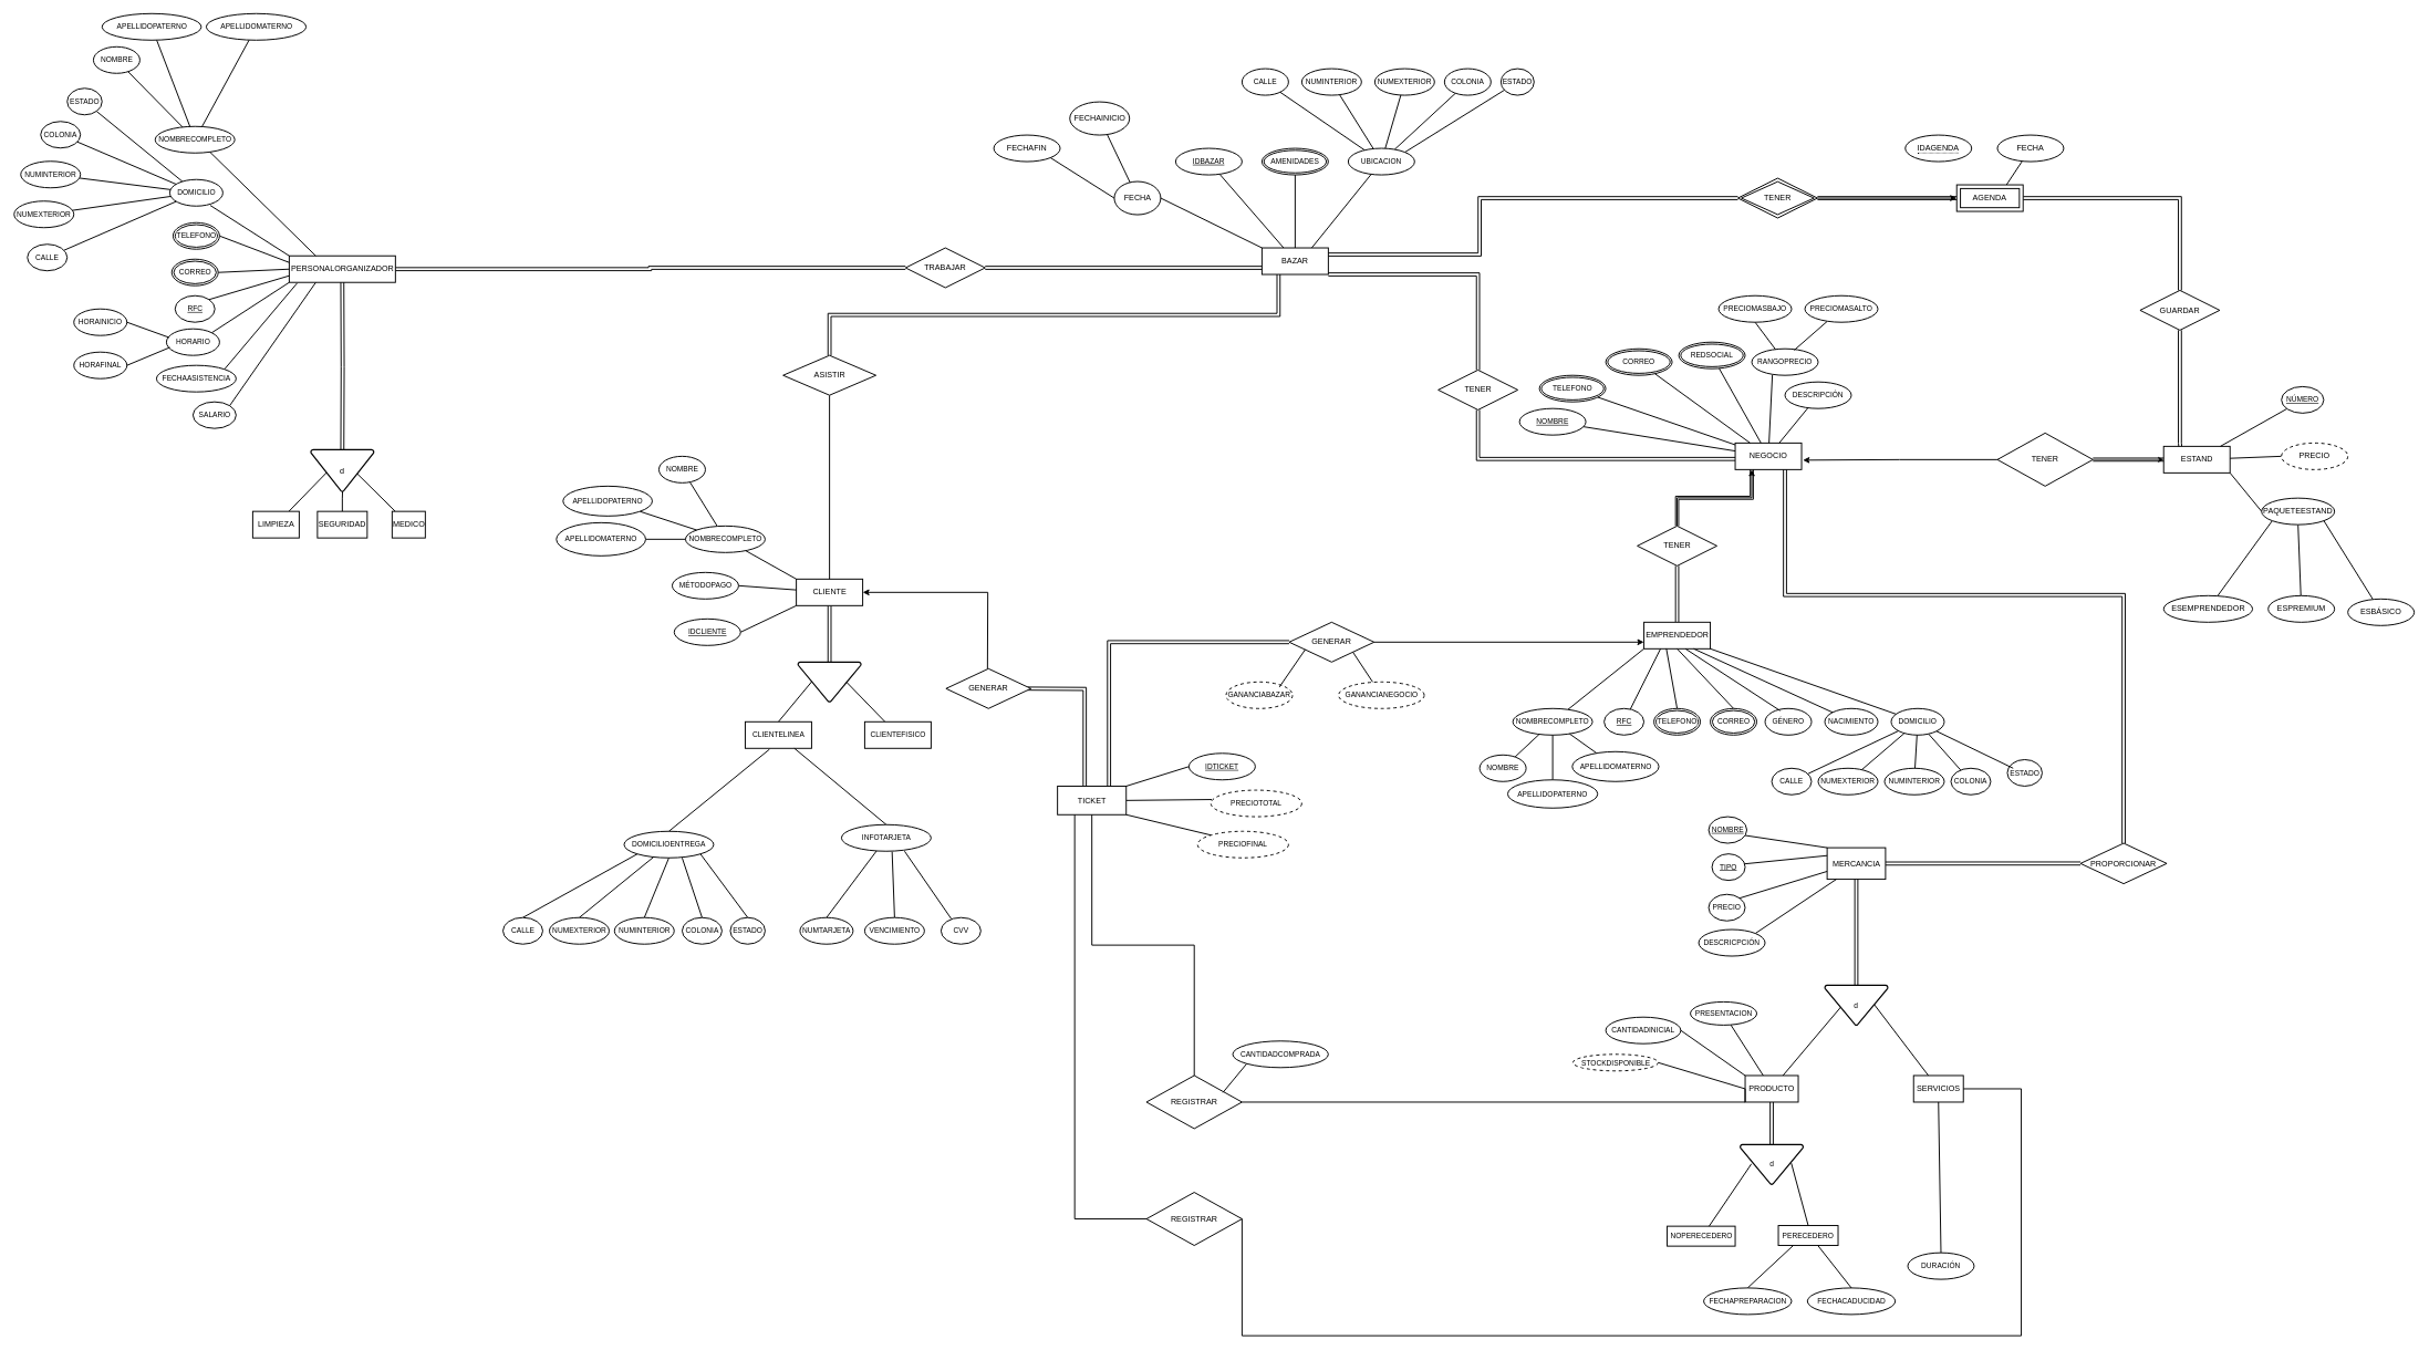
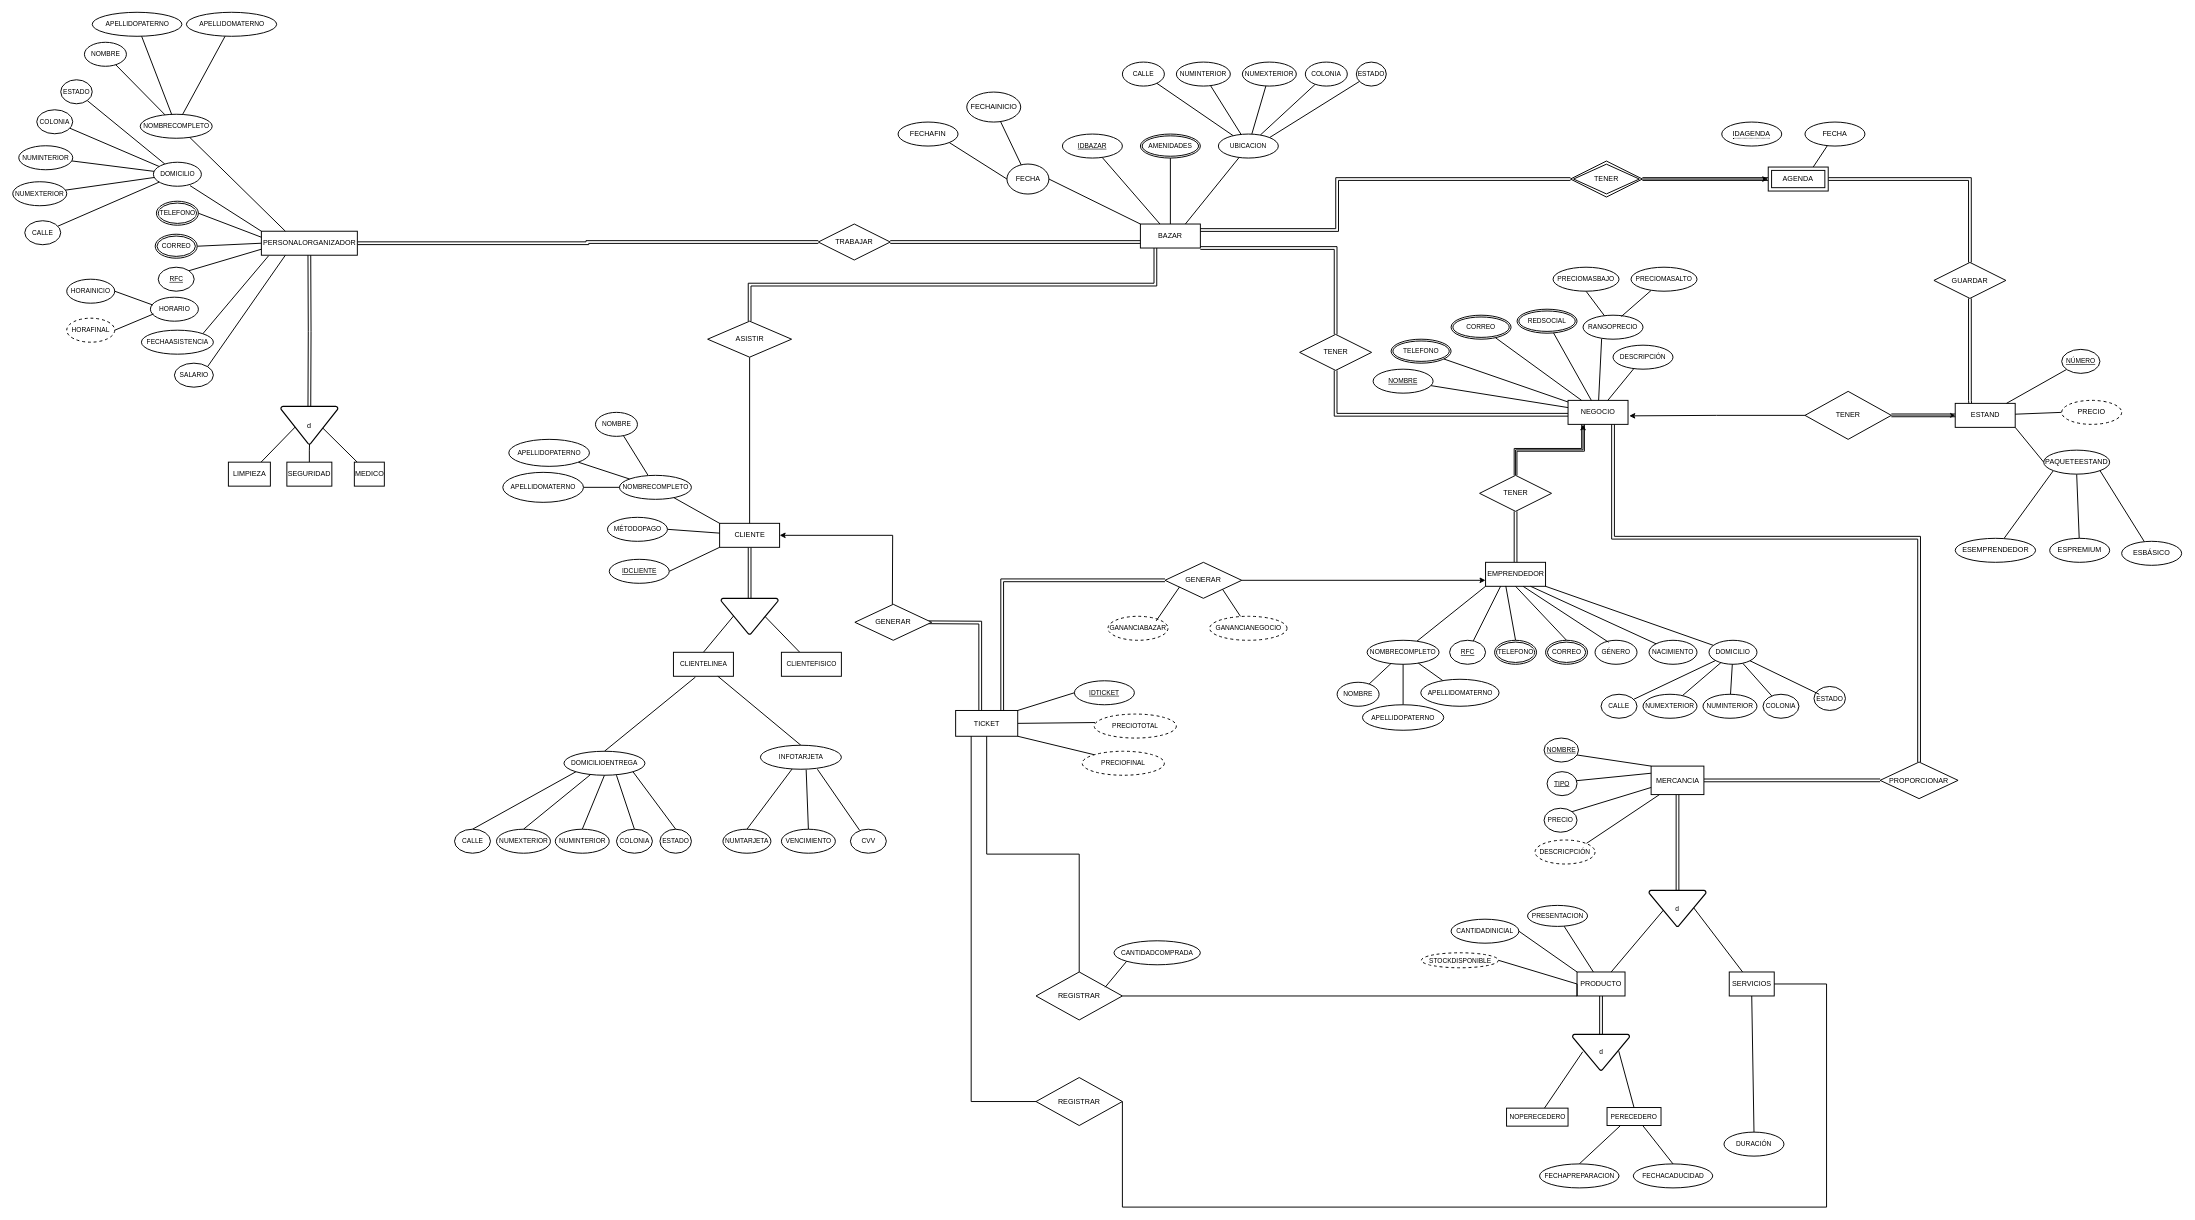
- <mxCell id="205" style="rounded=0;orthogonalLoop=1;jettySize=auto;html=1;exitX=1;exitY=0;exitDx=0;exitDy=0;entryX=0;entryY=1;entryDx=0;entryDy=0;align=center;verticalAlign=middle;fontFamily=Helvetica;fontSize=11;fontColor=default;labelBackgroundColor=default;startFill=0;endArrow=none;strokeWidth=1.6;" edge="1" parent="1" source="196" target="11"><mxGeometry relative="1" as="geometry" /></mxCell>
- <mxCell id="199" value="HORA&lt;span style=&quot;background-color: light-dark(#ffffff, var(--ge-dark-color, #121212)); color: light-dark(rgb(0, 0, 0), rgb(255, 255, 255));&quot;&gt;FINAL&lt;/span&gt;" style="ellipse;whiteSpace=wrap;html=1;align=center;fontFamily=Helvetica;fontSize=11;labelBackgroundColor=default;strokeWidth=1.6;" vertex="1" parent="1"><mxGeometry x="110" y="530" width="80" height="40" as="geometry" /></mxCell>
+ <mxCell id="199" value="HORA&lt;span style=&quot;background-color: light-dark(#ffffff, var(--ge-dark-color, #121212)); color: light-dark(rgb(0, 0, 0), rgb(255, 255, 255));&quot;&gt;FINAL&lt;/span&gt;" style="ellipse;whiteSpace=wrap;html=1;align=center;fontFamily=Helvetica;fontSize=11;labelBackgroundColor=default;strokeWidth=1.6;dashed=1;" vertex="1" parent="1"><mxGeometry x="110" y="530" width="80" height="40" as="geometry" /></mxCell>
- <mxCell id="112" value="DESCRICPCIÓN" style="ellipse;whiteSpace=wrap;html=1;align=center;fontFamily=Helvetica;fontSize=11;labelBackgroundColor=default;strokeWidth=1.6;" vertex="1" parent="1"><mxGeometry x="2558" y="1400" width="100" height="40" as="geometry" /></mxCell>
+ <mxCell id="112" value="DESCRICPCIÓN" style="ellipse;whiteSpace=wrap;html=1;align=center;fontFamily=Helvetica;fontSize=11;labelBackgroundColor=default;strokeWidth=1.6;dashed=1;" vertex="1" parent="1"><mxGeometry x="2558" y="1400" width="100" height="40" as="geometry" /></mxCell>
